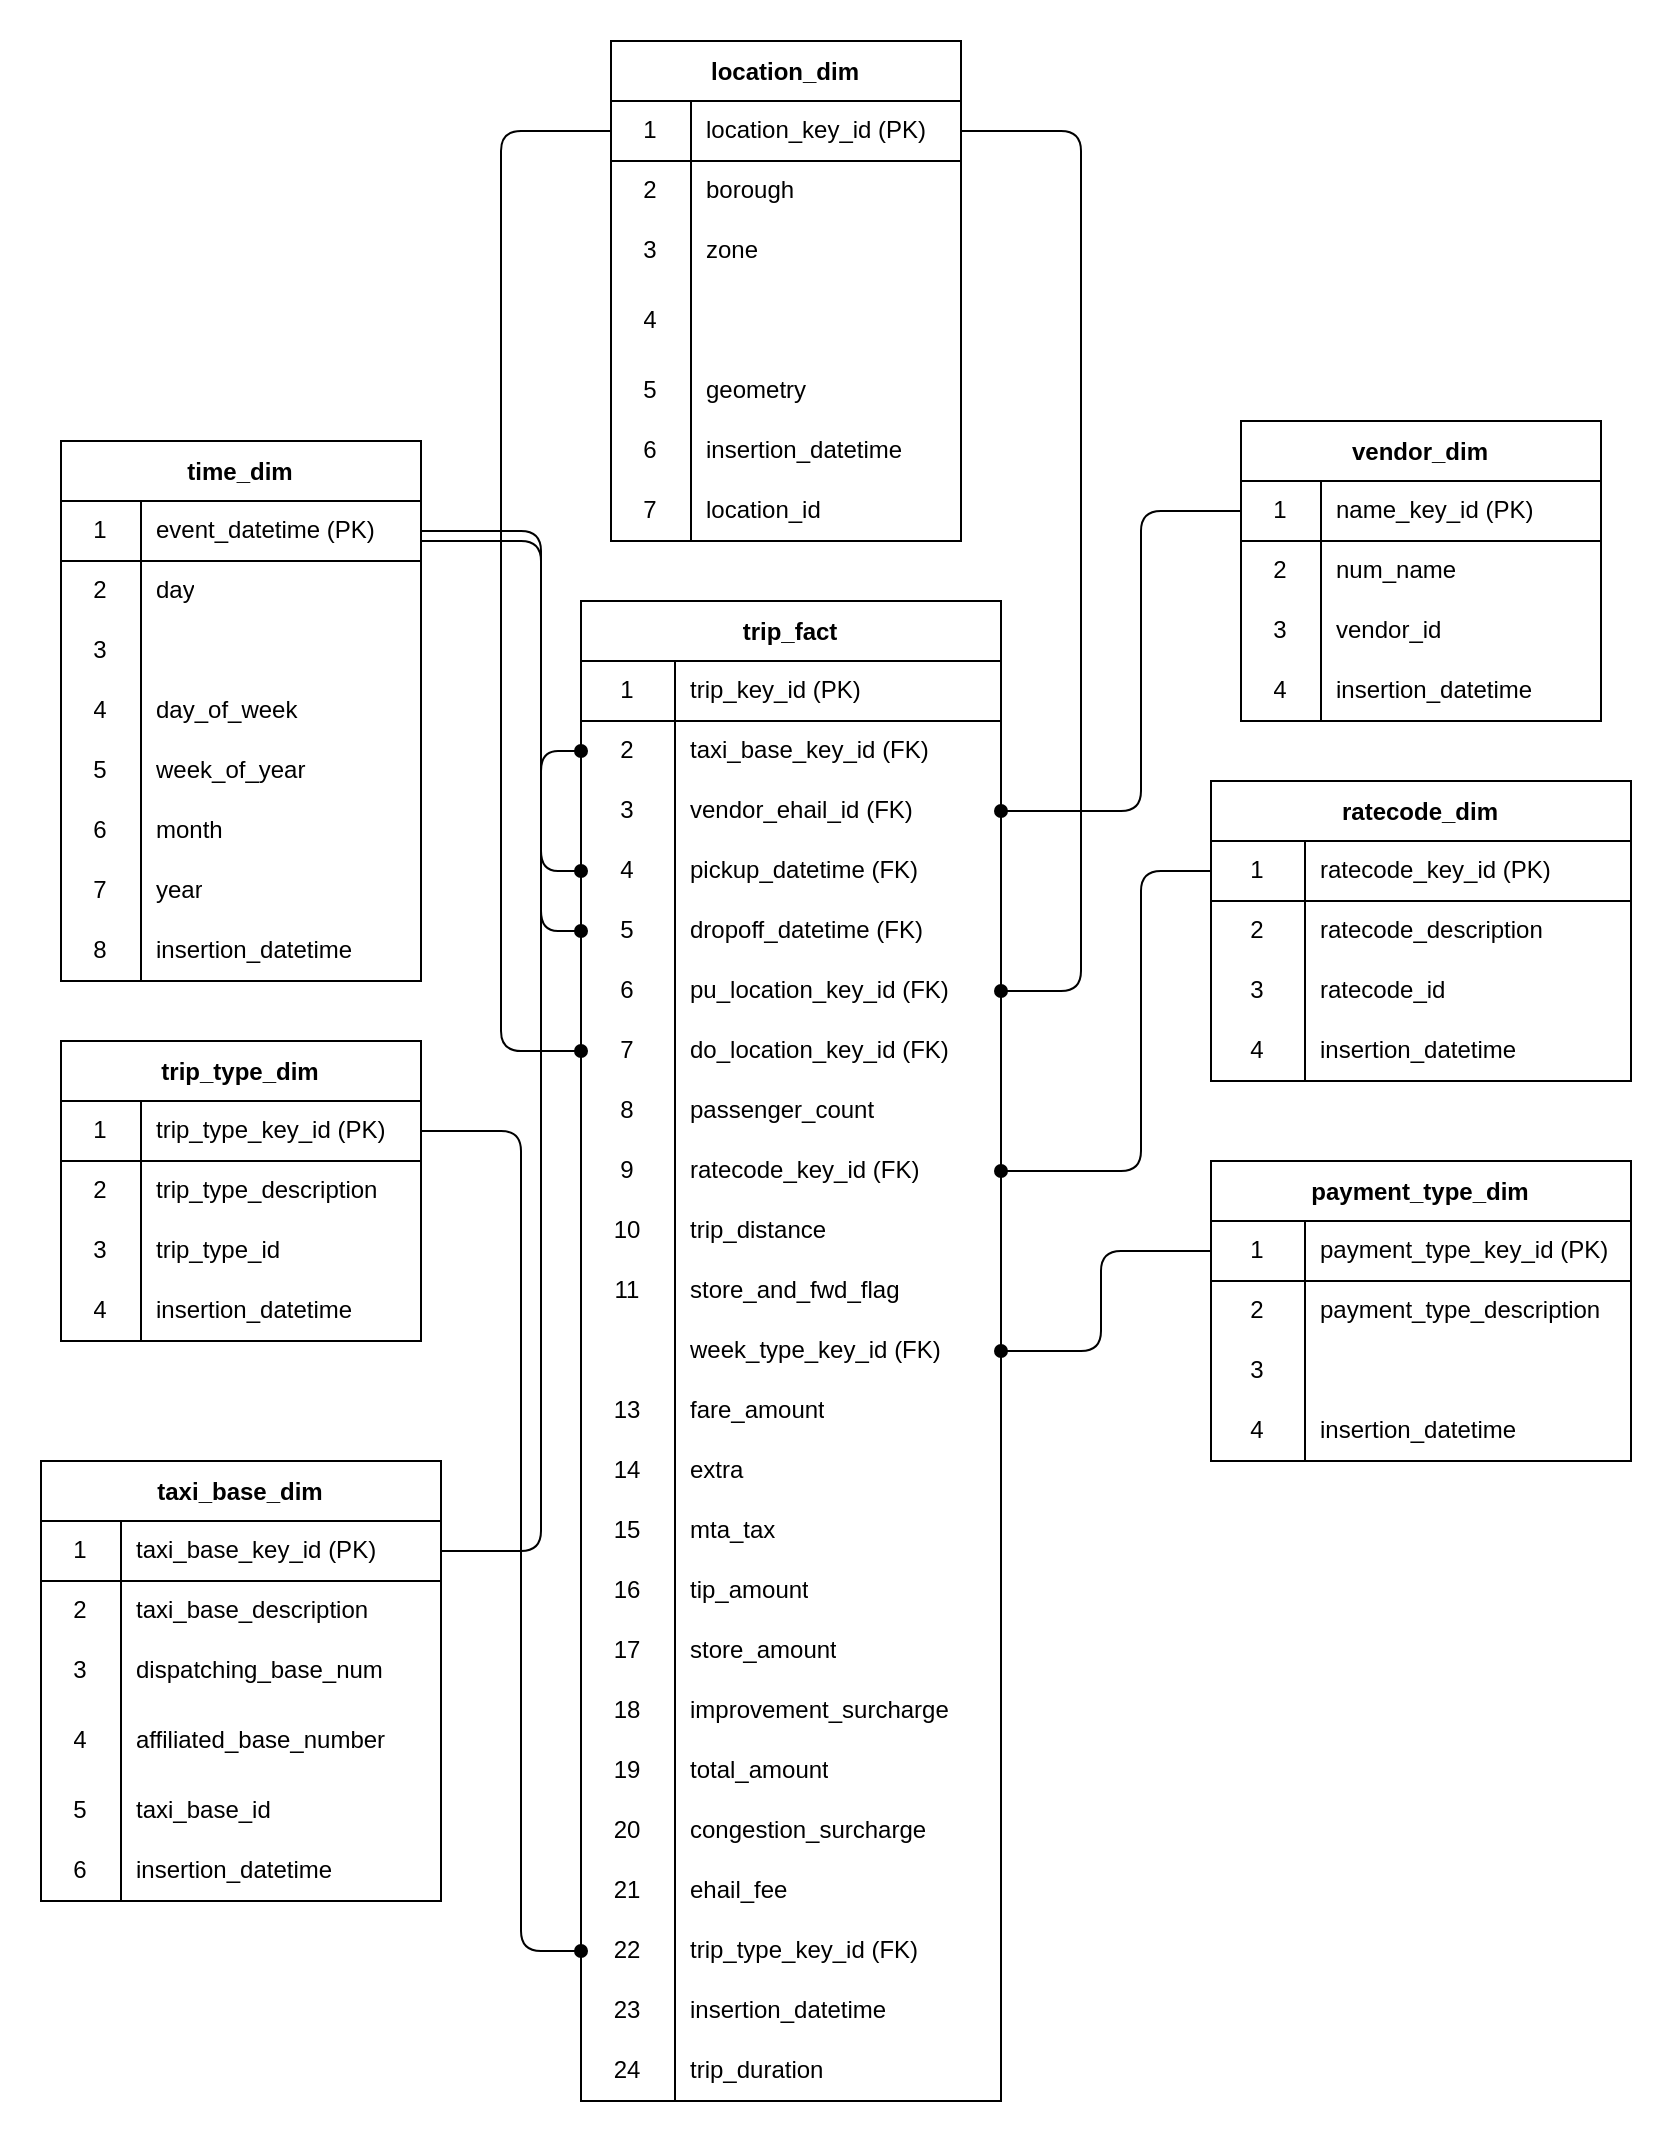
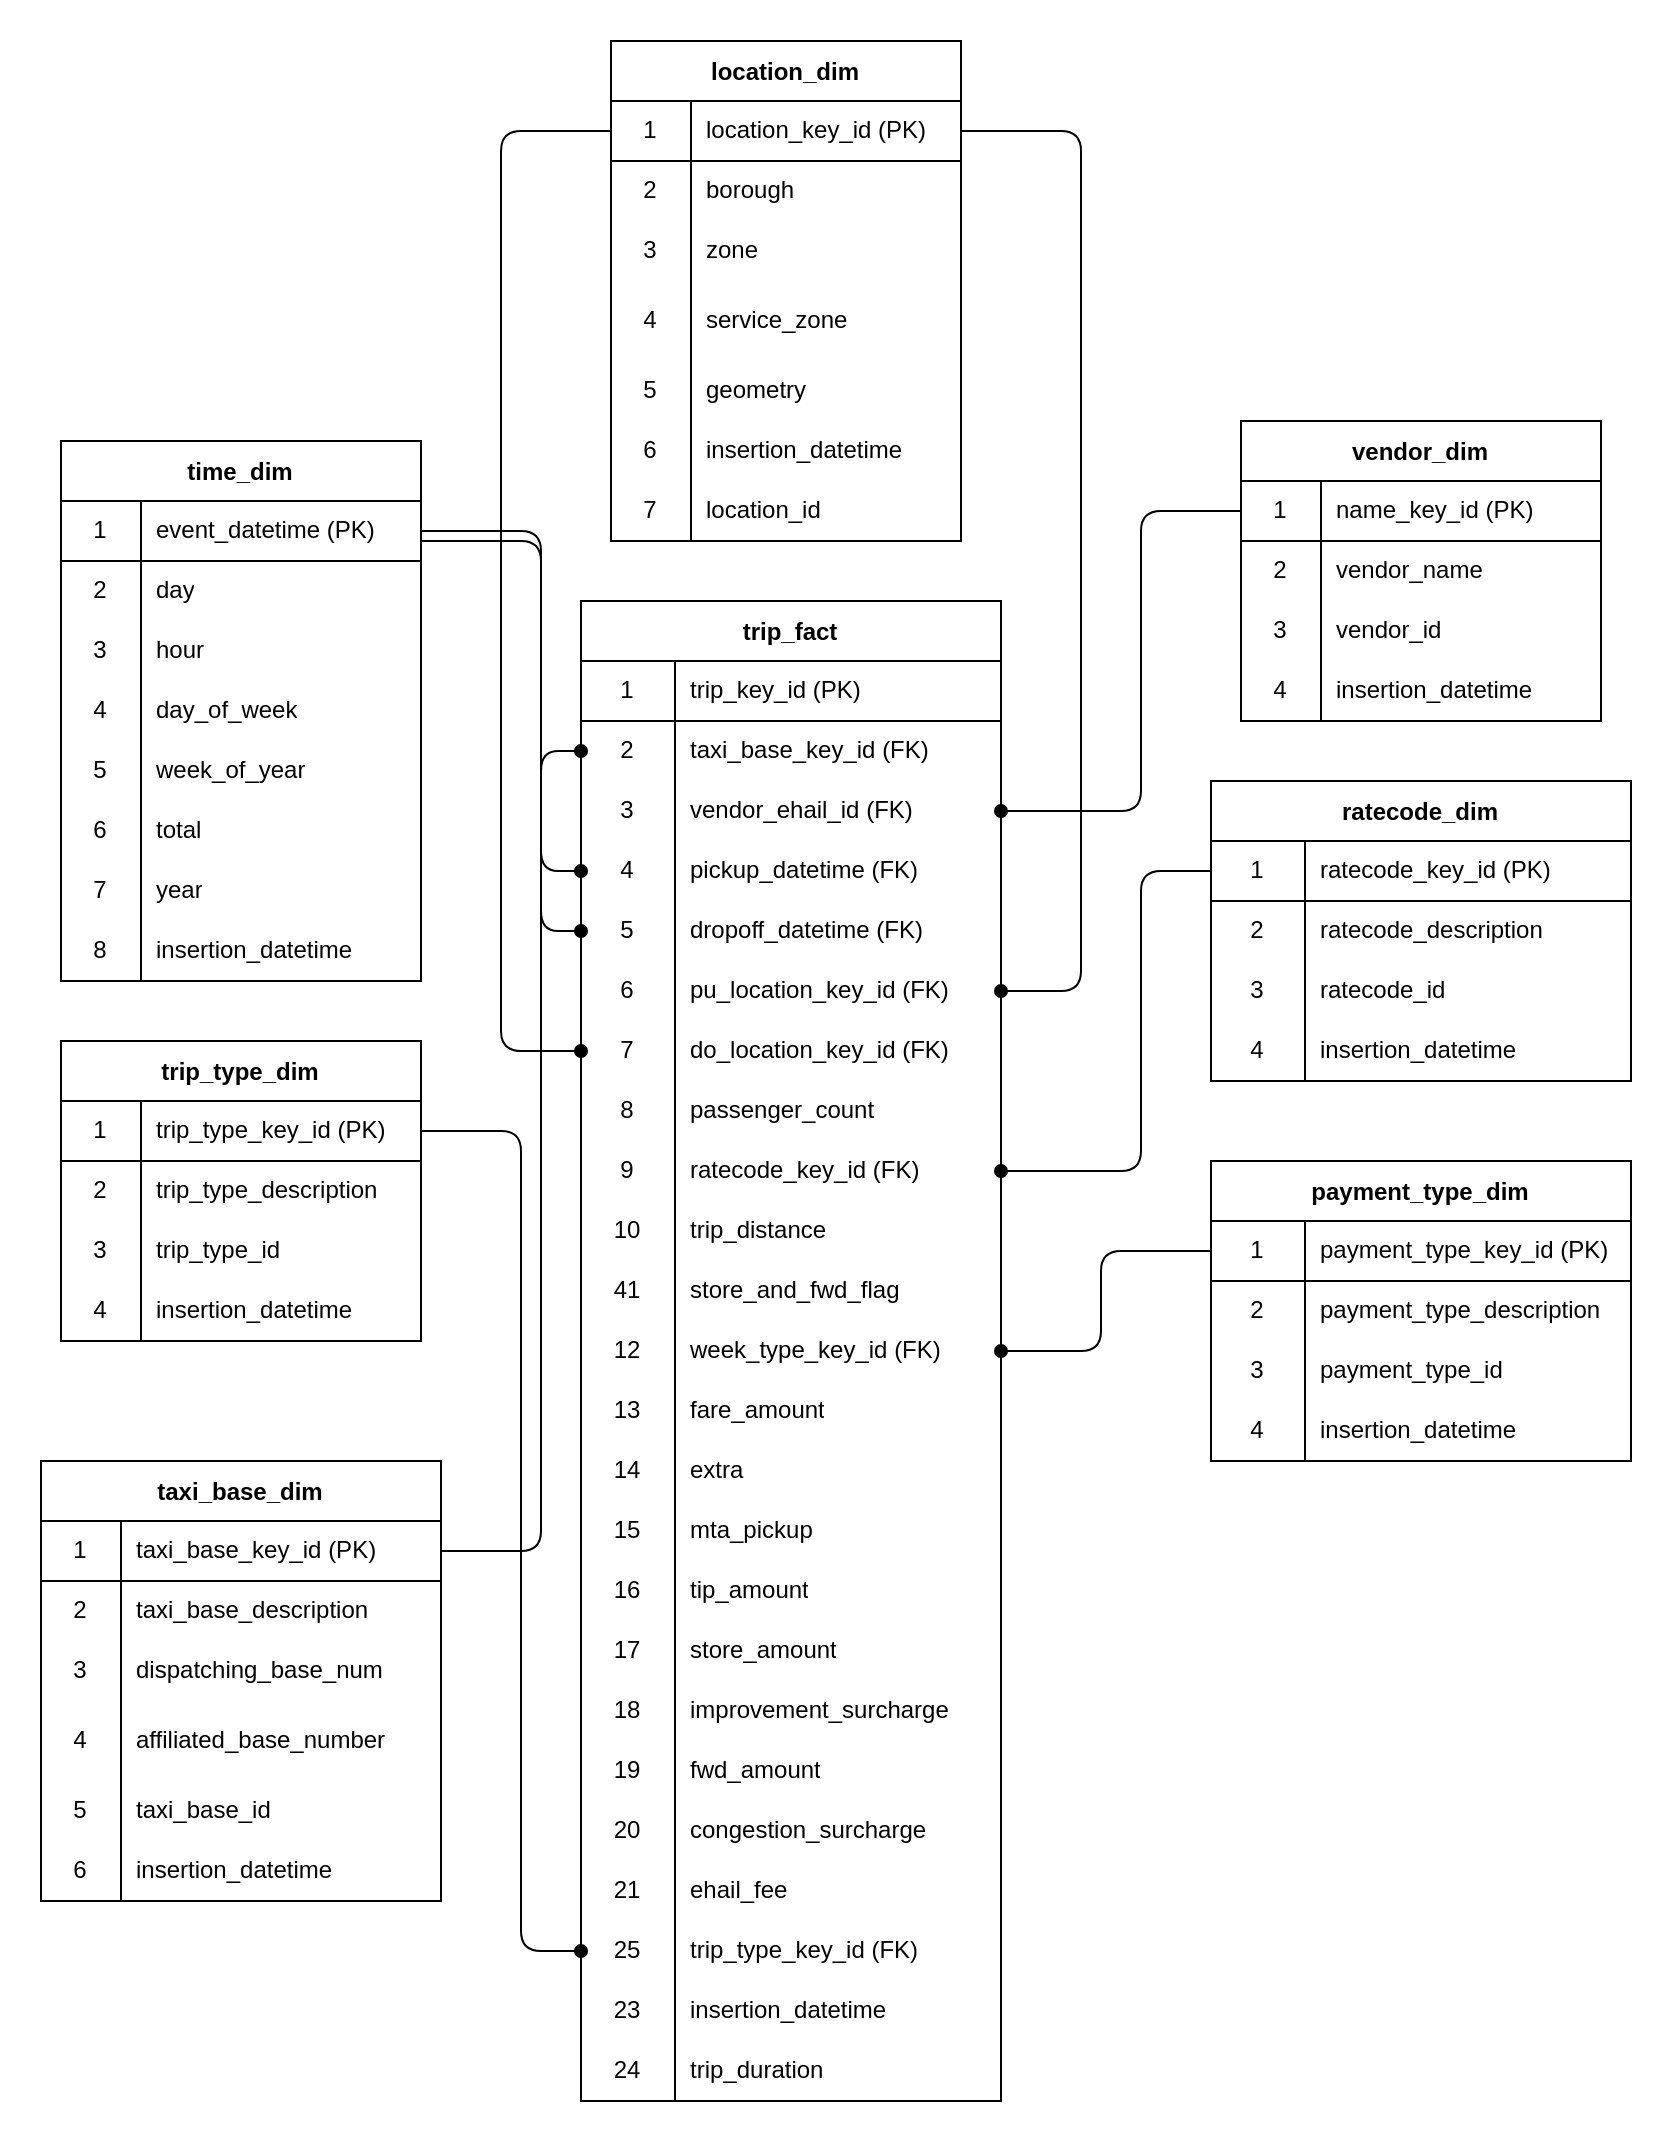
+ <mxCell id="112" value="service_zone" style="shape=partialRectangle;html=1;whiteSpace=wrap;connectable=0;fillColor=none;top=0;left=0;bottom=0;right=0;align=left;spacingLeft=6;overflow=hidden;pointerEvents=1;" parent="110" vertex="1"><mxGeometry x="40" width="135" height="40" as="geometry"><mxRectangle width="135" height="40" as="alternateBounds" /></mxGeometry></mxCell>
- <mxCell id="128" value="num_name" style="shape=partialRectangle;html=1;whiteSpace=wrap;connectable=0;fillColor=none;top=0;left=0;bottom=0;right=0;align=left;spacingLeft=6;overflow=hidden;pointerEvents=1;" parent="126" vertex="1"><mxGeometry x="40" width="140" height="30" as="geometry"><mxRectangle width="140" height="30" as="alternateBounds" /></mxGeometry></mxCell>
+ <mxCell id="128" value="vendor_name" style="shape=partialRectangle;html=1;whiteSpace=wrap;connectable=0;fillColor=none;top=0;left=0;bottom=0;right=0;align=left;spacingLeft=6;overflow=hidden;pointerEvents=1;" parent="126" vertex="1"><mxGeometry x="40" width="140" height="30" as="geometry"><mxRectangle width="140" height="30" as="alternateBounds" /></mxGeometry></mxCell>
+ <mxCell id="84" value="hour" style="shape=partialRectangle;html=1;whiteSpace=wrap;connectable=0;fillColor=none;top=0;left=0;bottom=0;right=0;align=left;spacingLeft=6;overflow=hidden;pointerEvents=1;" parent="82" vertex="1"><mxGeometry x="40" width="140" height="30" as="geometry"><mxRectangle width="140" height="30" as="alternateBounds" /></mxGeometry></mxCell>
- <mxCell id="93" value="month" style="shape=partialRectangle;html=1;whiteSpace=wrap;connectable=0;fillColor=none;top=0;left=0;bottom=0;right=0;align=left;spacingLeft=6;overflow=hidden;pointerEvents=1;" parent="91" vertex="1"><mxGeometry x="40" width="140" height="30" as="geometry"><mxRectangle width="140" height="30" as="alternateBounds" /></mxGeometry></mxCell>
+ <mxCell id="93" value="total" style="shape=partialRectangle;html=1;whiteSpace=wrap;connectable=0;fillColor=none;top=0;left=0;bottom=0;right=0;align=left;spacingLeft=6;overflow=hidden;pointerEvents=1;" parent="91" vertex="1"><mxGeometry x="40" width="140" height="30" as="geometry"><mxRectangle width="140" height="30" as="alternateBounds" /></mxGeometry></mxCell>
- <mxCell id="34" value="11" style="shape=partialRectangle;html=1;whiteSpace=wrap;connectable=0;fillColor=none;top=0;left=0;bottom=0;right=0;overflow=hidden;pointerEvents=1;" parent="33" vertex="1"><mxGeometry width="47" height="30" as="geometry"><mxRectangle width="47" height="30" as="alternateBounds" /></mxGeometry></mxCell>
+ <mxCell id="34" value="41" style="shape=partialRectangle;html=1;whiteSpace=wrap;connectable=0;fillColor=none;top=0;left=0;bottom=0;right=0;overflow=hidden;pointerEvents=1;" parent="33" vertex="1"><mxGeometry width="47" height="30" as="geometry"><mxRectangle width="47" height="30" as="alternateBounds" /></mxGeometry></mxCell>
+ <mxCell id="37" value="12" style="shape=partialRectangle;html=1;whiteSpace=wrap;connectable=0;fillColor=none;top=0;left=0;bottom=0;right=0;overflow=hidden;pointerEvents=1;" parent="36" vertex="1"><mxGeometry width="47" height="30" as="geometry"><mxRectangle width="47" height="30" as="alternateBounds" /></mxGeometry></mxCell>
+ <mxCell id="176" value="payment_type_id" style="shape=partialRectangle;html=1;whiteSpace=wrap;connectable=0;fillColor=none;top=0;left=0;bottom=0;right=0;align=left;spacingLeft=6;overflow=hidden;pointerEvents=1;" vertex="1" parent="174"><mxGeometry x="47" width="163" height="30" as="geometry"><mxRectangle width="163" height="30" as="alternateBounds" /></mxGeometry></mxCell>
- <mxCell id="47" value="mta_tax" style="shape=partialRectangle;html=1;whiteSpace=wrap;connectable=0;fillColor=none;top=0;left=0;bottom=0;right=0;align=left;spacingLeft=6;overflow=hidden;pointerEvents=1;" parent="45" vertex="1"><mxGeometry x="47" width="163" height="30" as="geometry"><mxRectangle width="163" height="30" as="alternateBounds" /></mxGeometry></mxCell>
+ <mxCell id="47" value="mta_pickup" style="shape=partialRectangle;html=1;whiteSpace=wrap;connectable=0;fillColor=none;top=0;left=0;bottom=0;right=0;align=left;spacingLeft=6;overflow=hidden;pointerEvents=1;" parent="45" vertex="1"><mxGeometry x="47" width="163" height="30" as="geometry"><mxRectangle width="163" height="30" as="alternateBounds" /></mxGeometry></mxCell>
- <mxCell id="59" value="total_amount" style="shape=partialRectangle;html=1;whiteSpace=wrap;connectable=0;fillColor=none;top=0;left=0;bottom=0;right=0;align=left;spacingLeft=6;overflow=hidden;pointerEvents=1;" parent="57" vertex="1"><mxGeometry x="47" width="163" height="30" as="geometry"><mxRectangle width="163" height="30" as="alternateBounds" /></mxGeometry></mxCell>
+ <mxCell id="59" value="fwd_amount" style="shape=partialRectangle;html=1;whiteSpace=wrap;connectable=0;fillColor=none;top=0;left=0;bottom=0;right=0;align=left;spacingLeft=6;overflow=hidden;pointerEvents=1;" parent="57" vertex="1"><mxGeometry x="47" width="163" height="30" as="geometry"><mxRectangle width="163" height="30" as="alternateBounds" /></mxGeometry></mxCell>
- <mxCell id="67" value="22" style="shape=partialRectangle;html=1;whiteSpace=wrap;connectable=0;fillColor=none;top=0;left=0;bottom=0;right=0;overflow=hidden;pointerEvents=1;" parent="66" vertex="1"><mxGeometry width="47" height="30" as="geometry"><mxRectangle width="47" height="30" as="alternateBounds" /></mxGeometry></mxCell>
+ <mxCell id="67" value="25" style="shape=partialRectangle;html=1;whiteSpace=wrap;connectable=0;fillColor=none;top=0;left=0;bottom=0;right=0;overflow=hidden;pointerEvents=1;" parent="66" vertex="1"><mxGeometry width="47" height="30" as="geometry"><mxRectangle width="47" height="30" as="alternateBounds" /></mxGeometry></mxCell>
